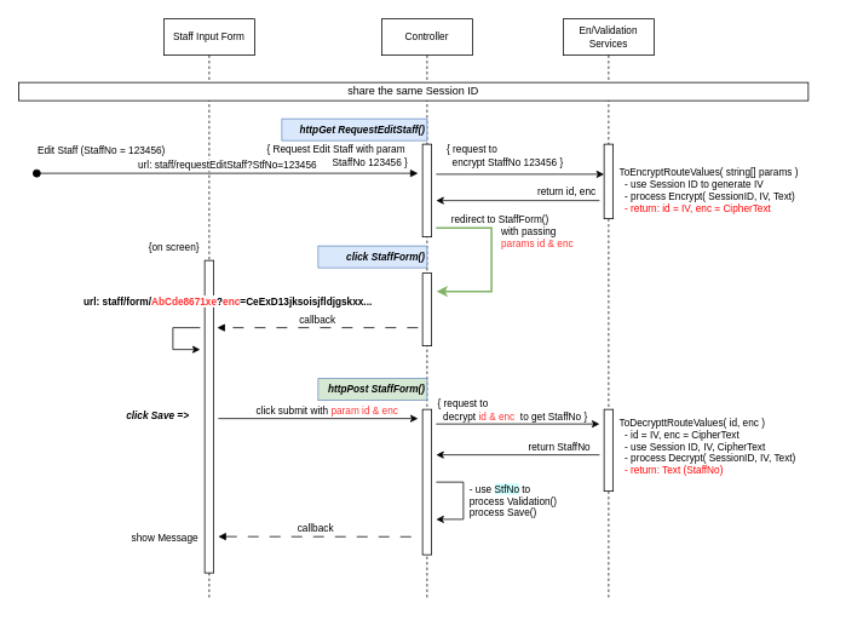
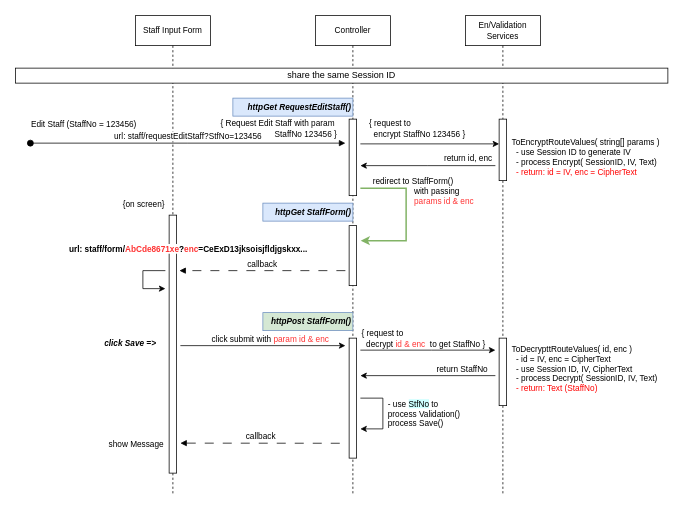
- <mxCell id="32" value="click StaffForm()" style="text;html=1;strokeColor=#6c8ebf;fillColor=#dae8fc;align=right;verticalAlign=middle;whiteSpace=wrap;overflow=hidden;fontSize=11;fontFamily=Helvetica;fontStyle=3" vertex="1" parent="1"><mxGeometry x="350" y="270" width="120" height="24" as="geometry" /></mxCell>
+ <mxCell id="32" value="httpGet StaffForm()" style="text;html=1;strokeColor=#6c8ebf;fillColor=#dae8fc;align=right;verticalAlign=middle;whiteSpace=wrap;overflow=hidden;fontSize=11;fontFamily=Helvetica;fontStyle=3" vertex="1" parent="1"><mxGeometry x="350" y="270" width="120" height="24" as="geometry" /></mxCell>
